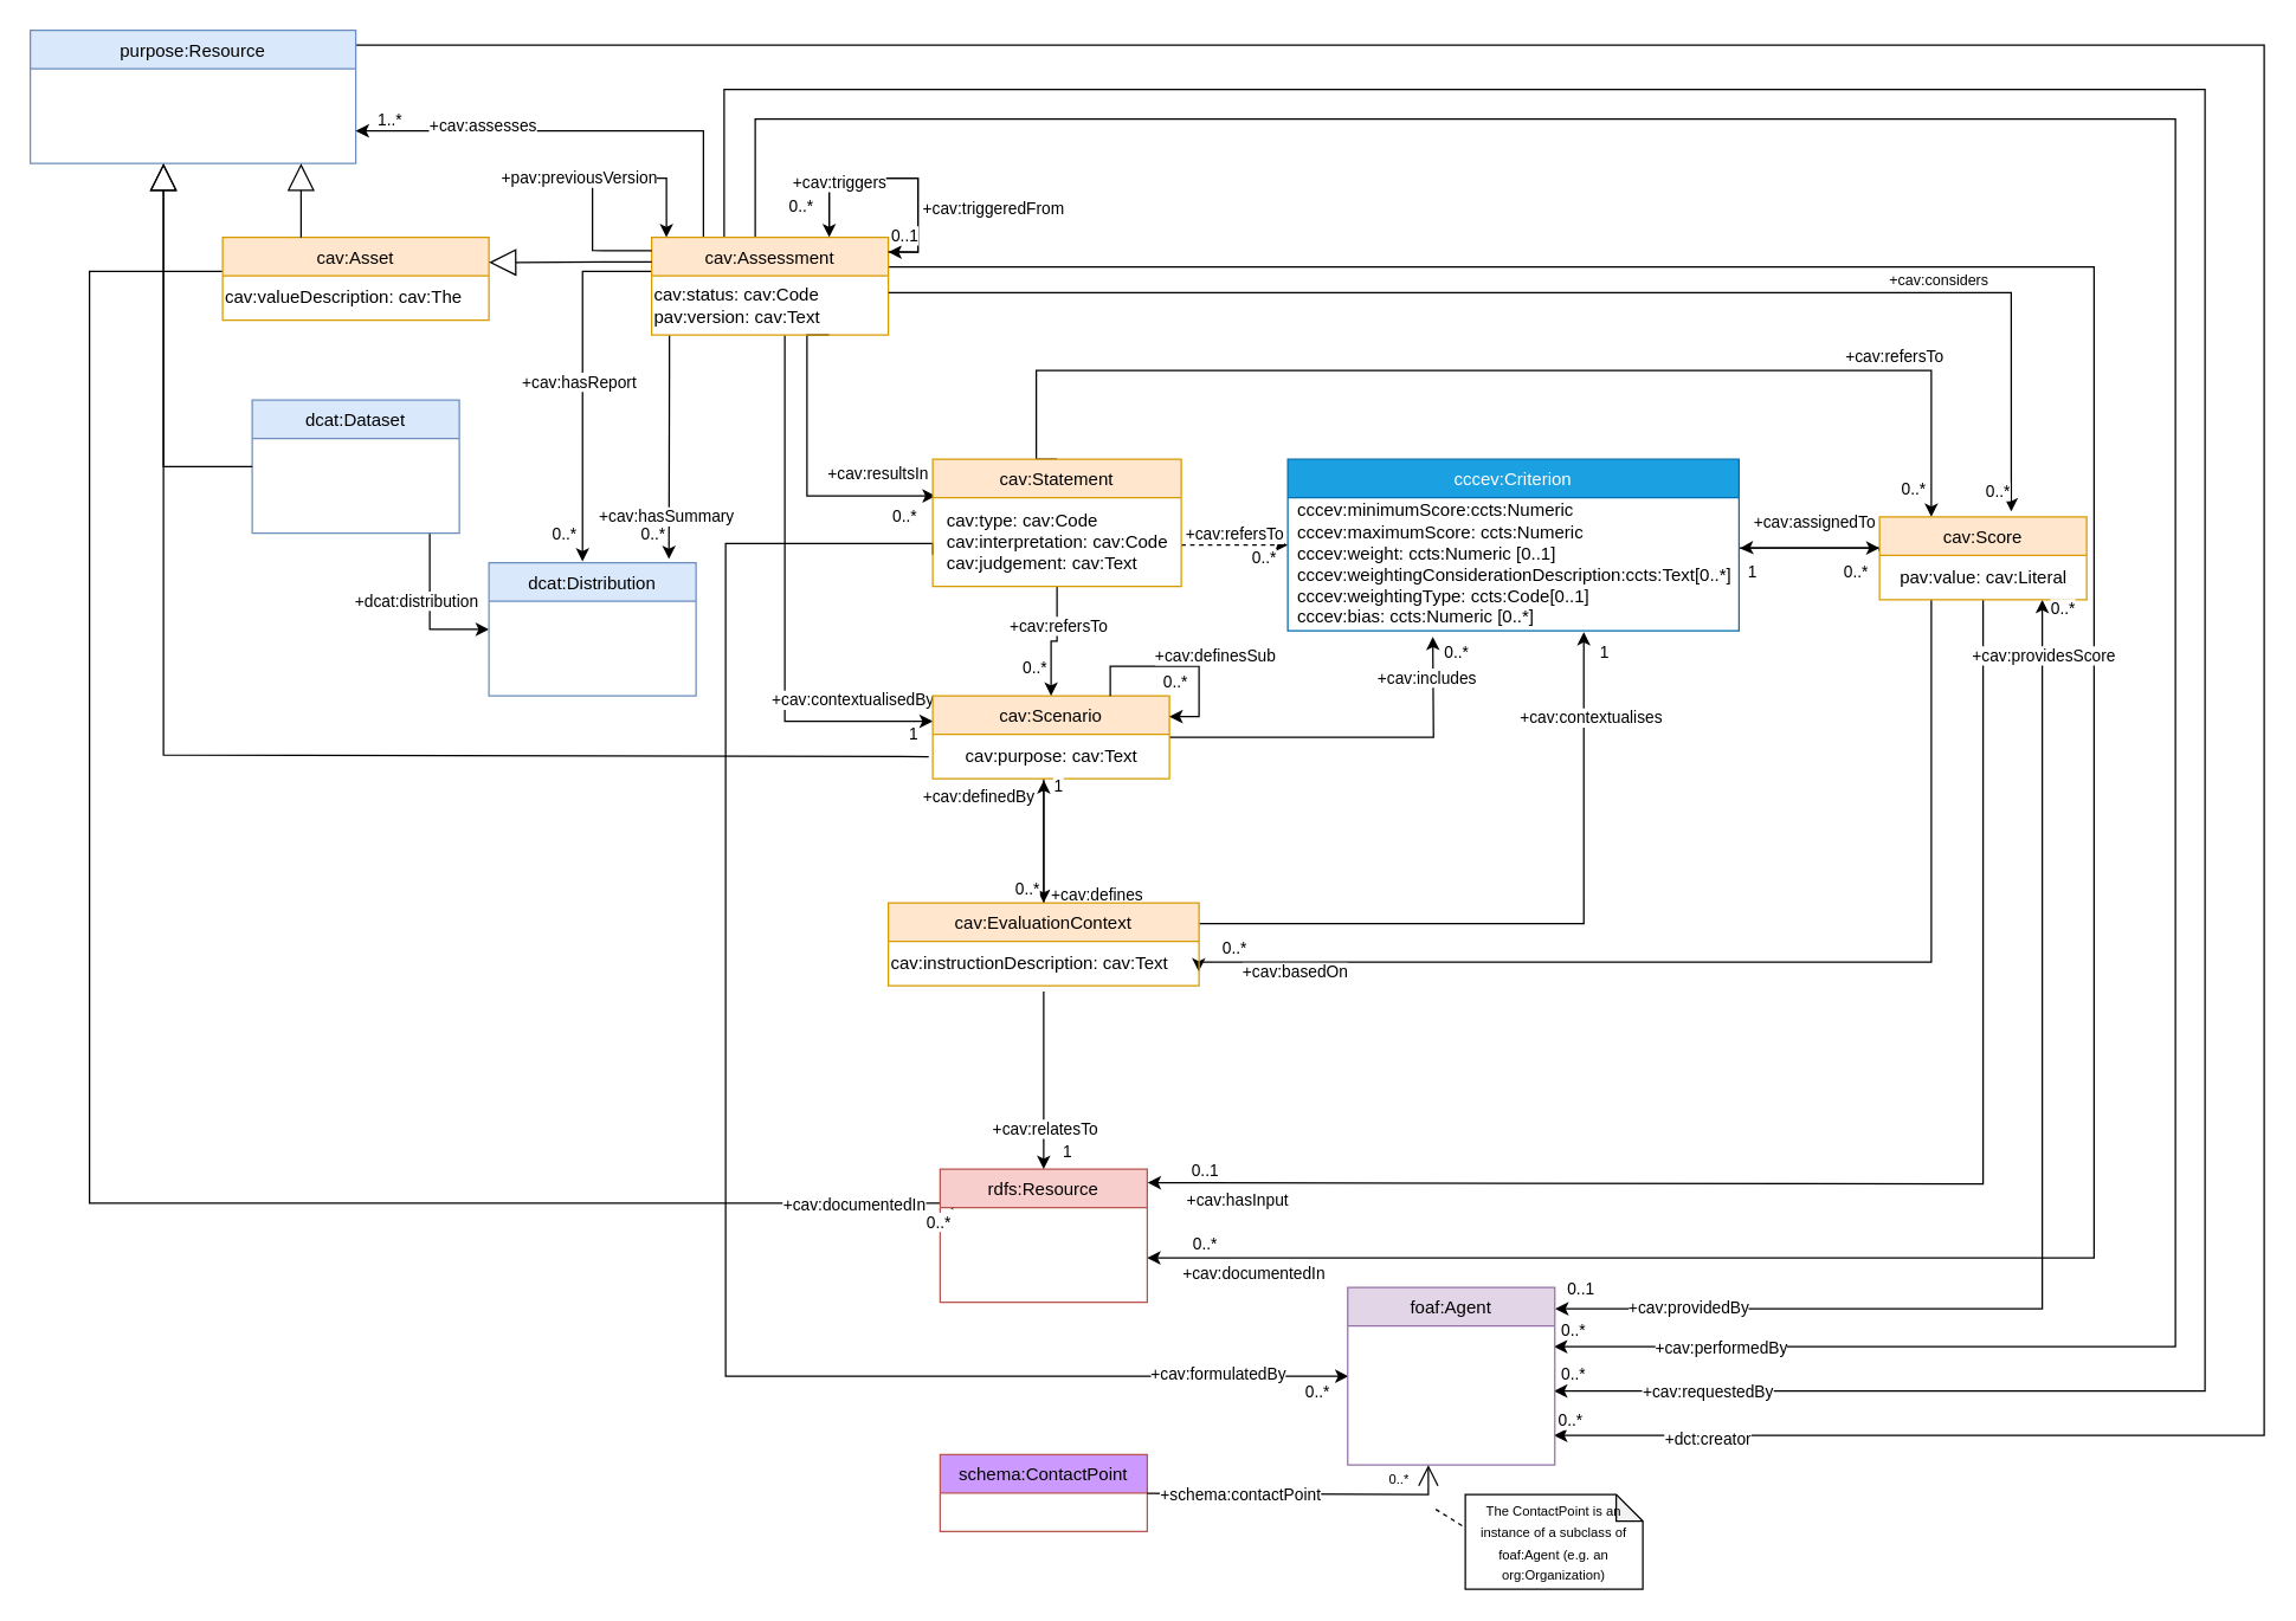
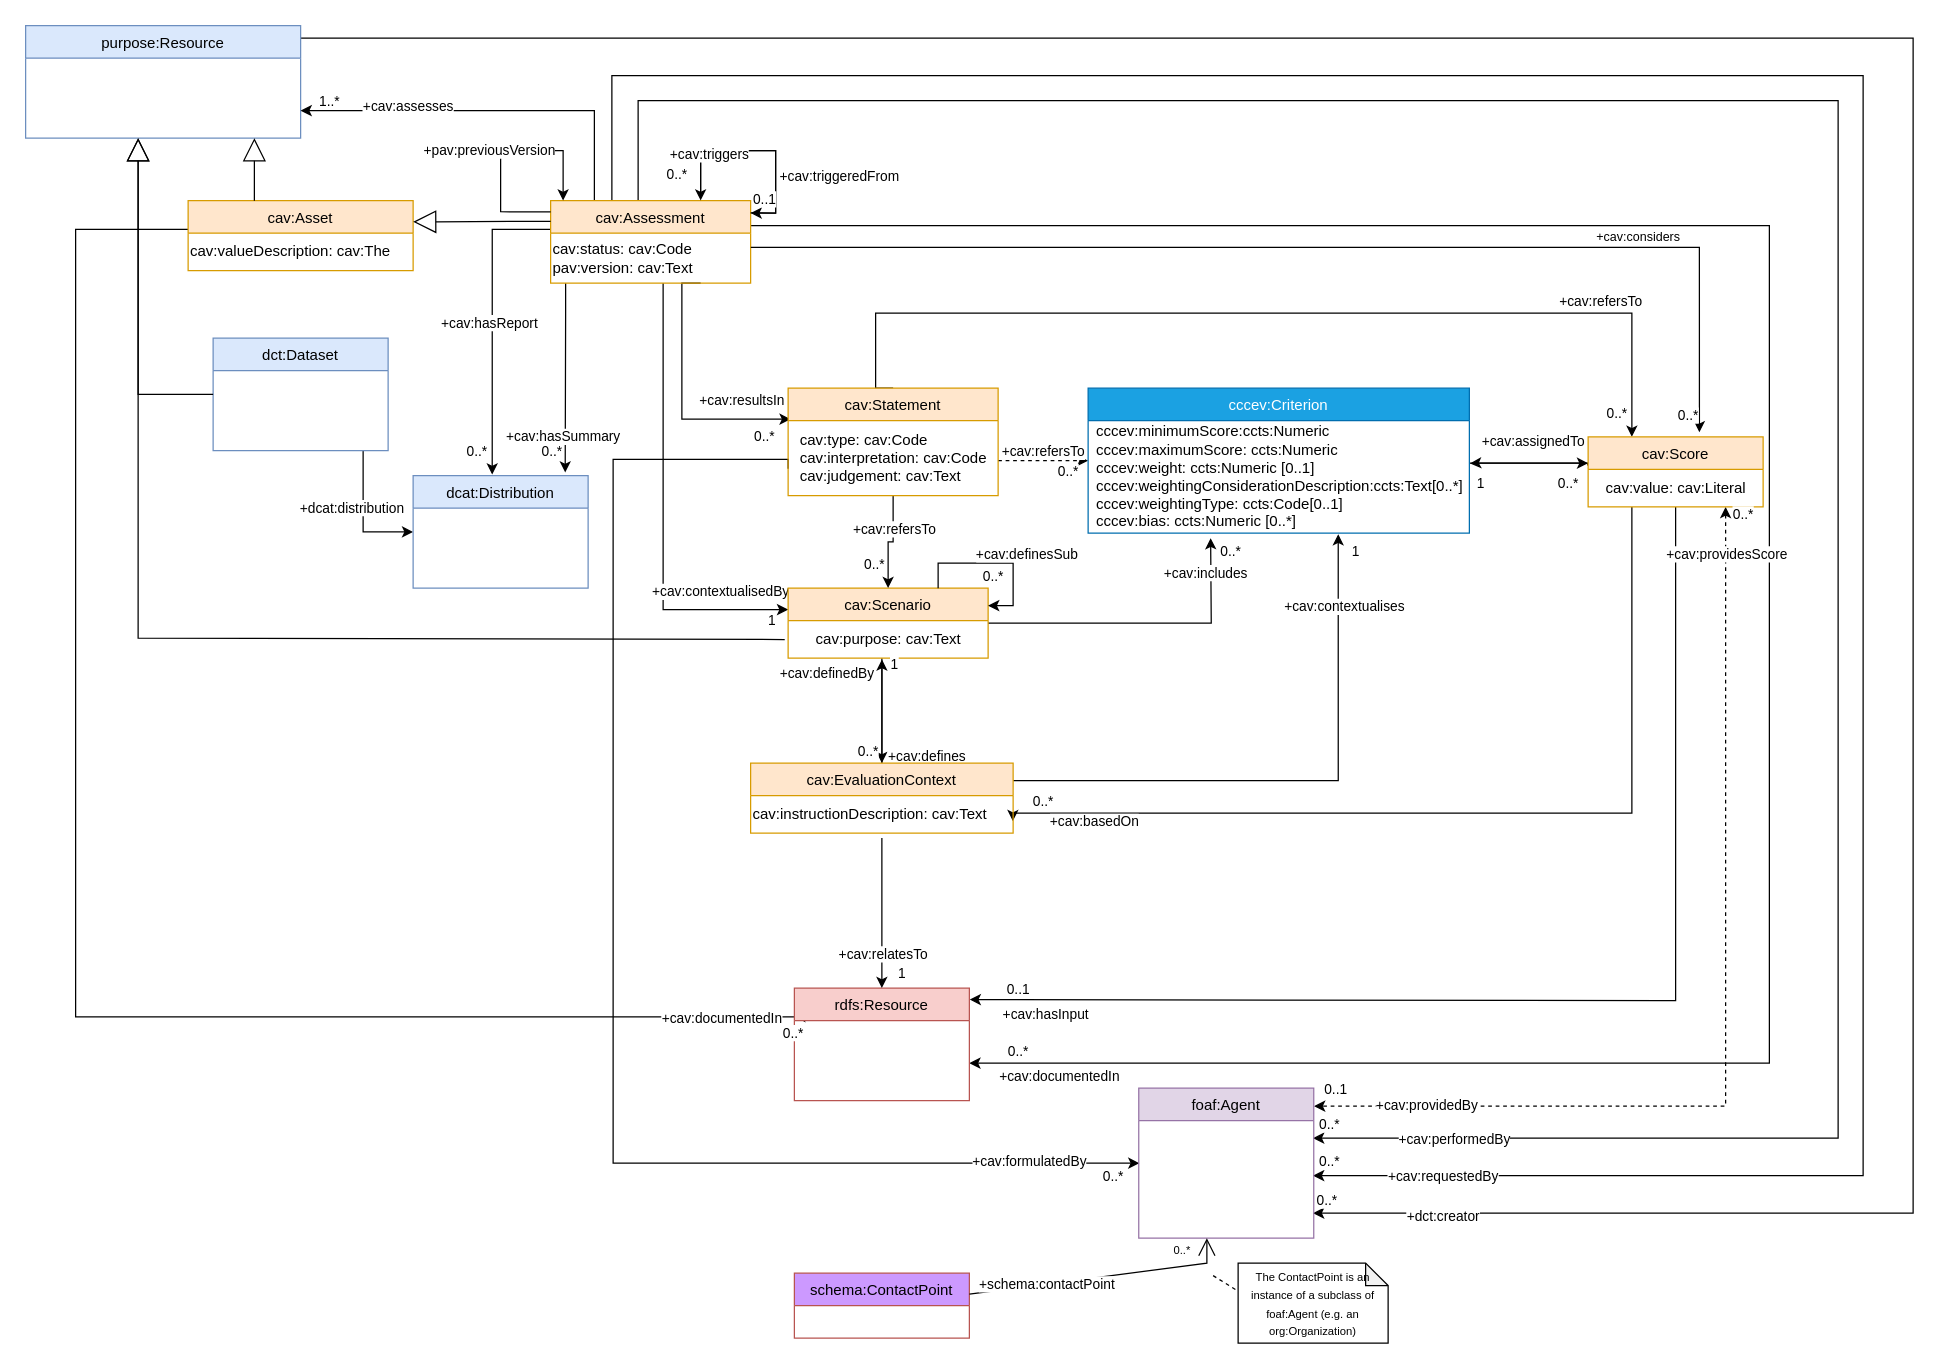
- <mxCell id="11" value="dcat:Dataset" style="swimlane;fontStyle=0;childLayout=stackLayout;horizontal=1;startSize=26;fillColor=#dae8fc;horizontalStack=0;resizeParent=1;resizeParentMax=0;resizeLast=0;collapsible=1;marginBottom=0;strokeColor=#6c8ebf;" parent="1" vertex="1"><mxGeometry x="170" y="270" width="140" height="90" as="geometry" /></mxCell>
+ <mxCell id="11" value="dct:Dataset" style="swimlane;fontStyle=0;childLayout=stackLayout;horizontal=1;startSize=26;fillColor=#dae8fc;horizontalStack=0;resizeParent=1;resizeParentMax=0;resizeLast=0;collapsible=1;marginBottom=0;strokeColor=#6c8ebf;" parent="1" vertex="1"><mxGeometry x="170" y="270" width="140" height="90" as="geometry" /></mxCell>
- <mxCell id="74" value="pav:value: cav:Literal" style="text;html=1;align=center;verticalAlign=middle;resizable=0;points=[];autosize=1;strokeColor=none;" parent="73" vertex="1"><mxGeometry y="26" width="140" height="30" as="geometry" /></mxCell>
+ <mxCell id="74" value="cav:value: cav:Literal" style="text;html=1;align=center;verticalAlign=middle;resizable=0;points=[];autosize=1;strokeColor=none;" parent="73" vertex="1"><mxGeometry y="26" width="140" height="30" as="geometry" /></mxCell>
- <mxCell id="69" style="edgeStyle=orthogonalEdgeStyle;rounded=0;orthogonalLoop=1;jettySize=auto;html=1;entryX=1.002;entryY=0.12;entryDx=0;entryDy=0;startArrow=classic;startFill=1;entryPerimeter=0;" parent="1" source="73" target="78" edge="1"><mxGeometry relative="1" as="geometry"><mxPoint x="1040" y="860" as="targetPoint" /><Array as="points"><mxPoint x="1380" y="884" /><mxPoint x="1051" y="884" /></Array></mxGeometry></mxCell>
+ <mxCell id="69" style="edgeStyle=orthogonalEdgeStyle;rounded=0;orthogonalLoop=1;jettySize=auto;html=1;entryX=1.002;entryY=0.12;entryDx=0;entryDy=0;startArrow=classic;startFill=1;entryPerimeter=0;dashed=1;" parent="1" source="73" target="78" edge="1"><mxGeometry relative="1" as="geometry"><mxPoint x="1040" y="860" as="targetPoint" /><Array as="points"><mxPoint x="1380" y="884" /><mxPoint x="1051" y="884" /></Array></mxGeometry></mxCell>
- <mxCell id="112" value="schema:ContactPoint" style="swimlane;fontStyle=0;childLayout=stackLayout;horizontal=1;startSize=26;fillColor=#CC99FF;horizontalStack=0;resizeParent=1;resizeParentMax=0;resizeLast=0;collapsible=1;marginBottom=0;strokeColor=#b85450;" parent="1" vertex="1"><mxGeometry x="635" y="983" width="140" height="52" as="geometry" /></mxCell>
+ <mxCell id="112" value="schema:ContactPoint" style="swimlane;fontStyle=0;childLayout=stackLayout;horizontal=1;startSize=26;fillColor=#CC99FF;horizontalStack=0;resizeParent=1;resizeParentMax=0;resizeLast=0;collapsible=1;marginBottom=0;strokeColor=#b85450;" parent="1" vertex="1"><mxGeometry x="635" y="1018" width="140" height="52" as="geometry" /></mxCell>
